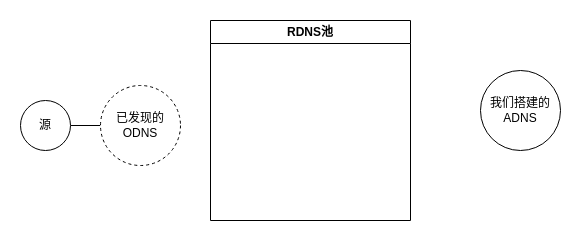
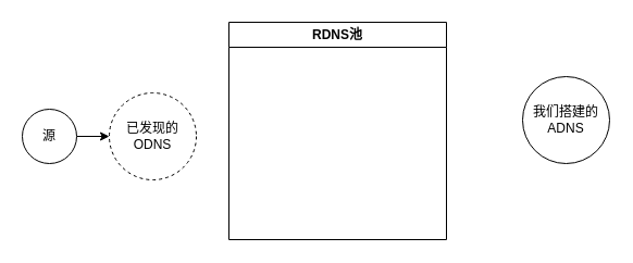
- <mxCell id="2" style="edgeStyle=orthogonalEdgeStyle;rounded=0;orthogonalLoop=1;jettySize=auto;html=1;exitX=1;exitY=0.5;exitDx=0;exitDy=0;endArrow=none;" edge="1" parent="1" source="3" target="4"><mxGeometry relative="1" as="geometry" /></mxCell>
+ <mxCell id="2" style="edgeStyle=orthogonalEdgeStyle;rounded=0;orthogonalLoop=1;jettySize=auto;html=1;exitX=1;exitY=0.5;exitDx=0;exitDy=0;" edge="1" parent="1" source="3" target="4"><mxGeometry relative="1" as="geometry" /></mxCell>
